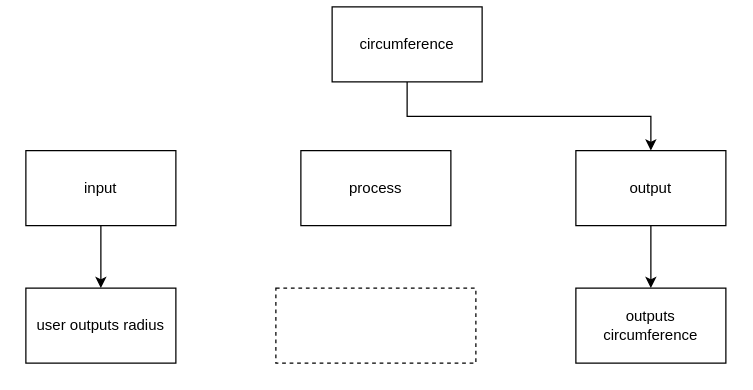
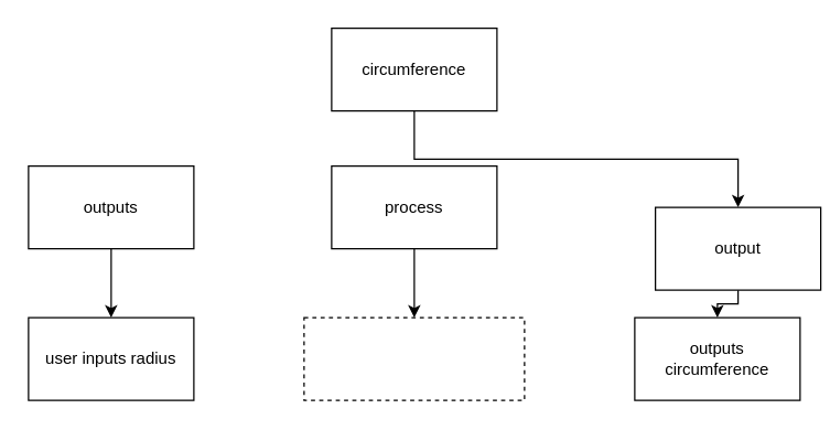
- <mxCell id="3" value="circumference" style="rounded=0;whiteSpace=wrap;html=1;" parent="1" vertex="1"><mxGeometry x="265" y="5" width="120" height="60" as="geometry" /></mxCell>
+ <mxCell id="3" value="circumference" style="rounded=0;whiteSpace=wrap;html=1;" parent="1" vertex="1"><mxGeometry x="240" y="20" width="120" height="60" as="geometry" /></mxCell>
- <mxCell id="5" value="input" style="rounded=0;whiteSpace=wrap;html=1;" parent="1" vertex="1"><mxGeometry x="20" y="120" width="120" height="60" as="geometry" /></mxCell>
+ <mxCell id="5" value="outputs" style="rounded=0;whiteSpace=wrap;html=1;" parent="1" vertex="1"><mxGeometry x="20" y="120" width="120" height="60" as="geometry" /></mxCell>
- <mxCell id="9" value="output" style="rounded=0;whiteSpace=wrap;html=1;" parent="1" vertex="1"><mxGeometry x="460" y="120" width="120" height="60" as="geometry" /></mxCell>
+ <mxCell id="9" value="output" style="rounded=0;whiteSpace=wrap;html=1;" parent="1" vertex="1"><mxGeometry x="475" y="150" width="120" height="60" as="geometry" /></mxCell>
+ <mxCell id="6" style="edgeStyle=none;html=1;exitX=0.5;exitY=1;exitDx=0;exitDy=0;entryX=0.5;entryY=0;entryDx=0;entryDy=0;fontColor=#FFFFFF;" parent="1" source="7" target="11" edge="1"><mxGeometry relative="1" as="geometry" /></mxCell>
- <mxCell id="10" value="user outputs radius" style="rounded=0;whiteSpace=wrap;html=1;" parent="1" vertex="1"><mxGeometry x="20" y="230" width="120" height="60" as="geometry" /></mxCell>
+ <mxCell id="10" value="user inputs radius" style="rounded=0;whiteSpace=wrap;html=1;" parent="1" vertex="1"><mxGeometry x="20" y="230" width="120" height="60" as="geometry" /></mxCell>
